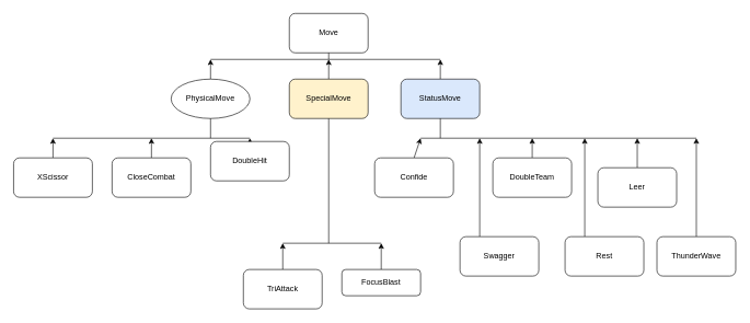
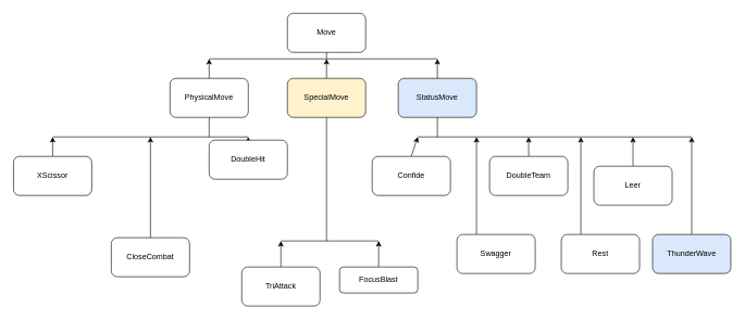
- <mxCell id="6" value="PhysicalMove" style="ellipse;whiteSpace=wrap;fontColor=#000000;" vertex="1" parent="1"><mxGeometry x="260" y="120" width="120" height="60" as="geometry" /></mxCell>
+ <mxCell id="6" value="PhysicalMove" style="rounded=1;whiteSpace=wrap;fontColor=#000000;" vertex="1" parent="1"><mxGeometry x="260" y="120" width="120" height="60" as="geometry" /></mxCell>
- <mxCell id="10" value="CloseCombat" style="rounded=1;whiteSpace=wrap;fontColor=#000000;" vertex="1" parent="1"><mxGeometry x="170" y="240" width="120" height="60" as="geometry" /></mxCell>
+ <mxCell id="10" value="CloseCombat" style="rounded=1;whiteSpace=wrap;fontColor=#000000;" vertex="1" parent="1"><mxGeometry x="170" y="365" width="120" height="60" as="geometry" /></mxCell>
- <mxCell id="38" value="ThunderWave" style="rounded=1;whiteSpace=wrap;fontColor=#000000;" vertex="1" parent="1"><mxGeometry x="1000" y="360" width="120" height="60" as="geometry" /></mxCell>
+ <mxCell id="38" value="ThunderWave" style="rounded=1;whiteSpace=wrap;fontColor=#000000;fillColor=#dae8fc;" vertex="1" parent="1"><mxGeometry x="1000" y="360" width="120" height="60" as="geometry" /></mxCell>
